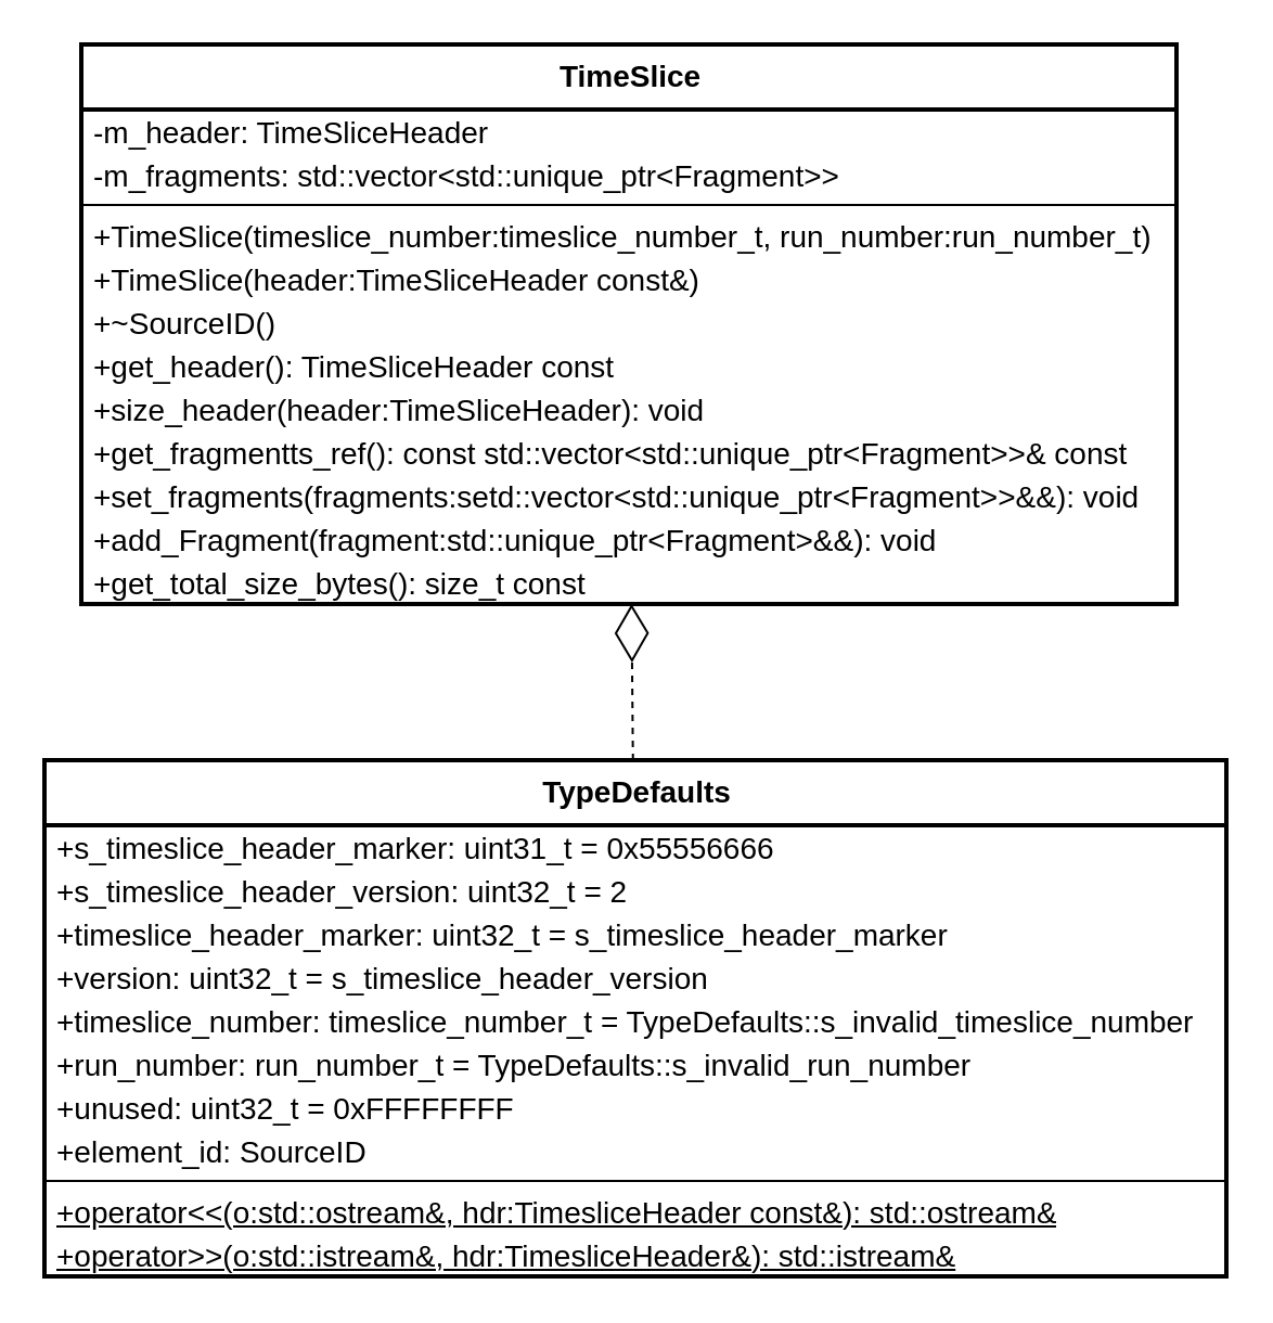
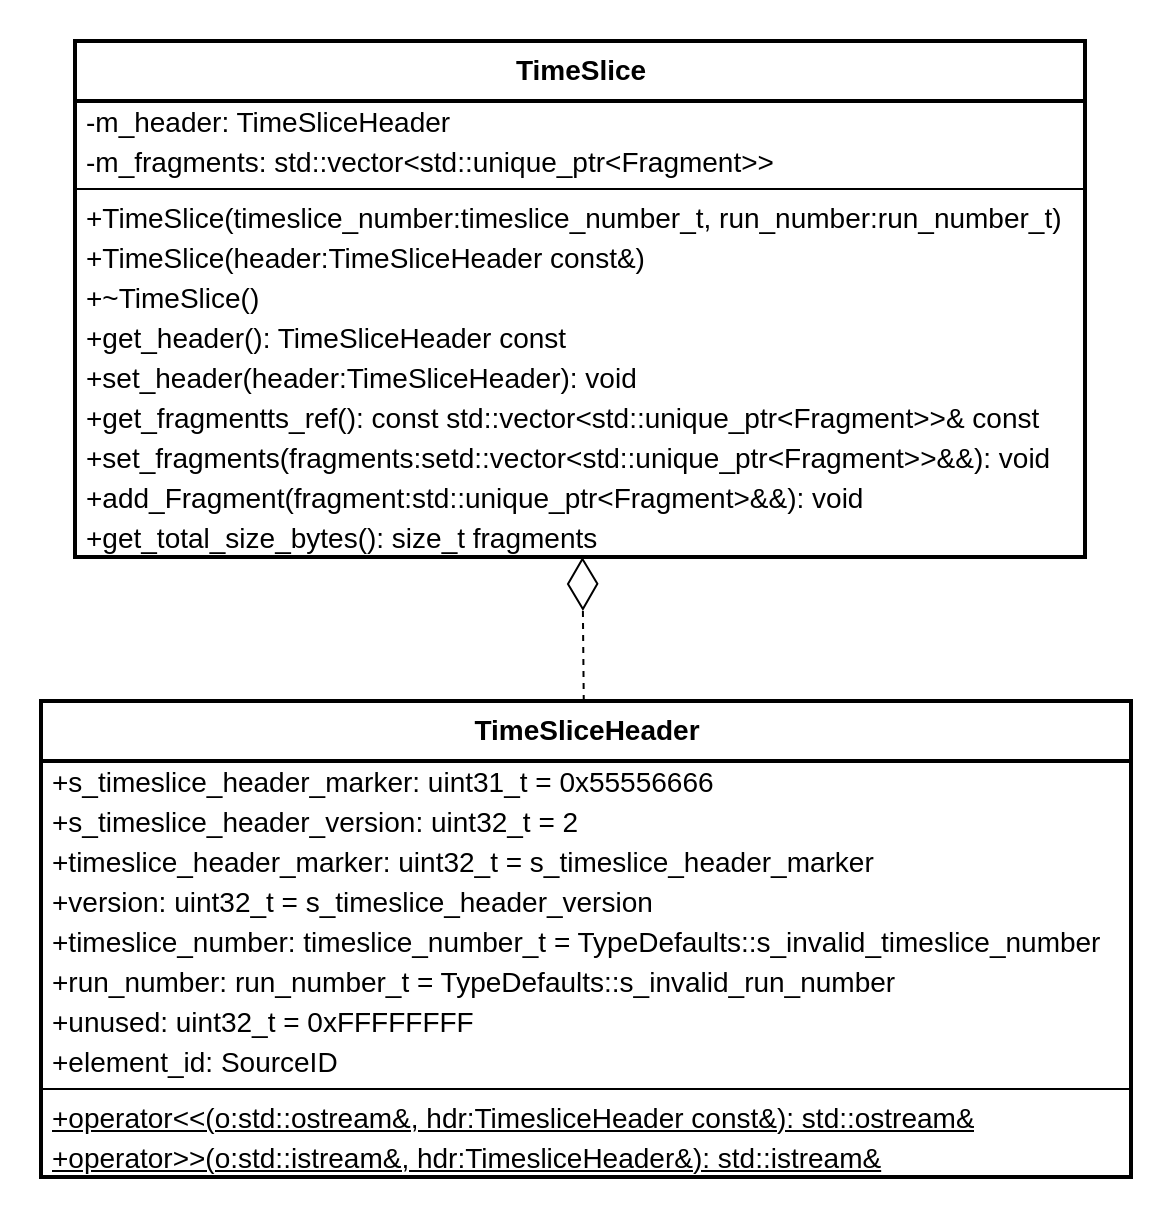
- <mxCell id="8" value="+~SourceID()" style="text;html=1;strokeColor=none;fillColor=none;align=left;verticalAlign=middle;spacingLeft=4;spacingRight=4;overflow=hidden;rotatable=0;points=[[0,0.5],[1,0.5]];portConstraint=eastwest;fontFamily=Helvetica;fontSize=14;" parent="2" vertex="1"><mxGeometry y="118" width="505" height="20" as="geometry" /></mxCell>
+ <mxCell id="8" value="+~TimeSlice()" style="text;html=1;strokeColor=none;fillColor=none;align=left;verticalAlign=middle;spacingLeft=4;spacingRight=4;overflow=hidden;rotatable=0;points=[[0,0.5],[1,0.5]];portConstraint=eastwest;fontFamily=Helvetica;fontSize=14;" parent="2" vertex="1"><mxGeometry y="118" width="505" height="20" as="geometry" /></mxCell>
- <mxCell id="10" value="+size_header(header:TimeSliceHeader): void" style="text;html=1;strokeColor=none;fillColor=none;align=left;verticalAlign=middle;spacingLeft=4;spacingRight=4;overflow=hidden;rotatable=0;points=[[0,0.5],[1,0.5]];portConstraint=eastwest;fontFamily=Helvetica;fontSize=14;" parent="2" vertex="1"><mxGeometry y="158" width="505" height="20" as="geometry" /></mxCell>
+ <mxCell id="10" value="+set_header(header:TimeSliceHeader): void" style="text;html=1;strokeColor=none;fillColor=none;align=left;verticalAlign=middle;spacingLeft=4;spacingRight=4;overflow=hidden;rotatable=0;points=[[0,0.5],[1,0.5]];portConstraint=eastwest;fontFamily=Helvetica;fontSize=14;" parent="2" vertex="1"><mxGeometry y="158" width="505" height="20" as="geometry" /></mxCell>
- <mxCell id="14" value="+get_total_size_bytes(): size_t const" style="text;html=1;strokeColor=none;fillColor=none;align=left;verticalAlign=middle;spacingLeft=4;spacingRight=4;overflow=hidden;rotatable=0;points=[[0,0.5],[1,0.5]];portConstraint=eastwest;fontFamily=Helvetica;fontSize=14;" parent="2" vertex="1"><mxGeometry y="238" width="505" height="20" as="geometry" /></mxCell>
+ <mxCell id="14" value="+get_total_size_bytes(): size_t fragments" style="text;html=1;strokeColor=none;fillColor=none;align=left;verticalAlign=middle;spacingLeft=4;spacingRight=4;overflow=hidden;rotatable=0;points=[[0,0.5],[1,0.5]];portConstraint=eastwest;fontFamily=Helvetica;fontSize=14;" parent="2" vertex="1"><mxGeometry y="238" width="505" height="20" as="geometry" /></mxCell>
- <mxCell id="15" value="&lt;b&gt;TypeDefaults&lt;br&gt;&lt;/b&gt;" style="swimlane;fontStyle=0;align=center;verticalAlign=top;childLayout=stackLayout;horizontal=1;startSize=30;horizontalStack=0;resizeParent=1;resizeParentMax=0;resizeLast=0;collapsible=0;marginBottom=0;html=1;fontFamily=Helvetica;fontSize=14;strokeWidth=2;fillColor=default;" parent="1" vertex="1"><mxGeometry x="20" y="350" width="545" height="238" as="geometry" /></mxCell>
+ <mxCell id="15" value="&lt;b&gt;TimeSliceHeader&lt;br&gt;&lt;/b&gt;" style="swimlane;fontStyle=0;align=center;verticalAlign=top;childLayout=stackLayout;horizontal=1;startSize=30;horizontalStack=0;resizeParent=1;resizeParentMax=0;resizeLast=0;collapsible=0;marginBottom=0;html=1;fontFamily=Helvetica;fontSize=14;strokeWidth=2;fillColor=default;" parent="1" vertex="1"><mxGeometry x="20" y="350" width="545" height="238" as="geometry" /></mxCell>
